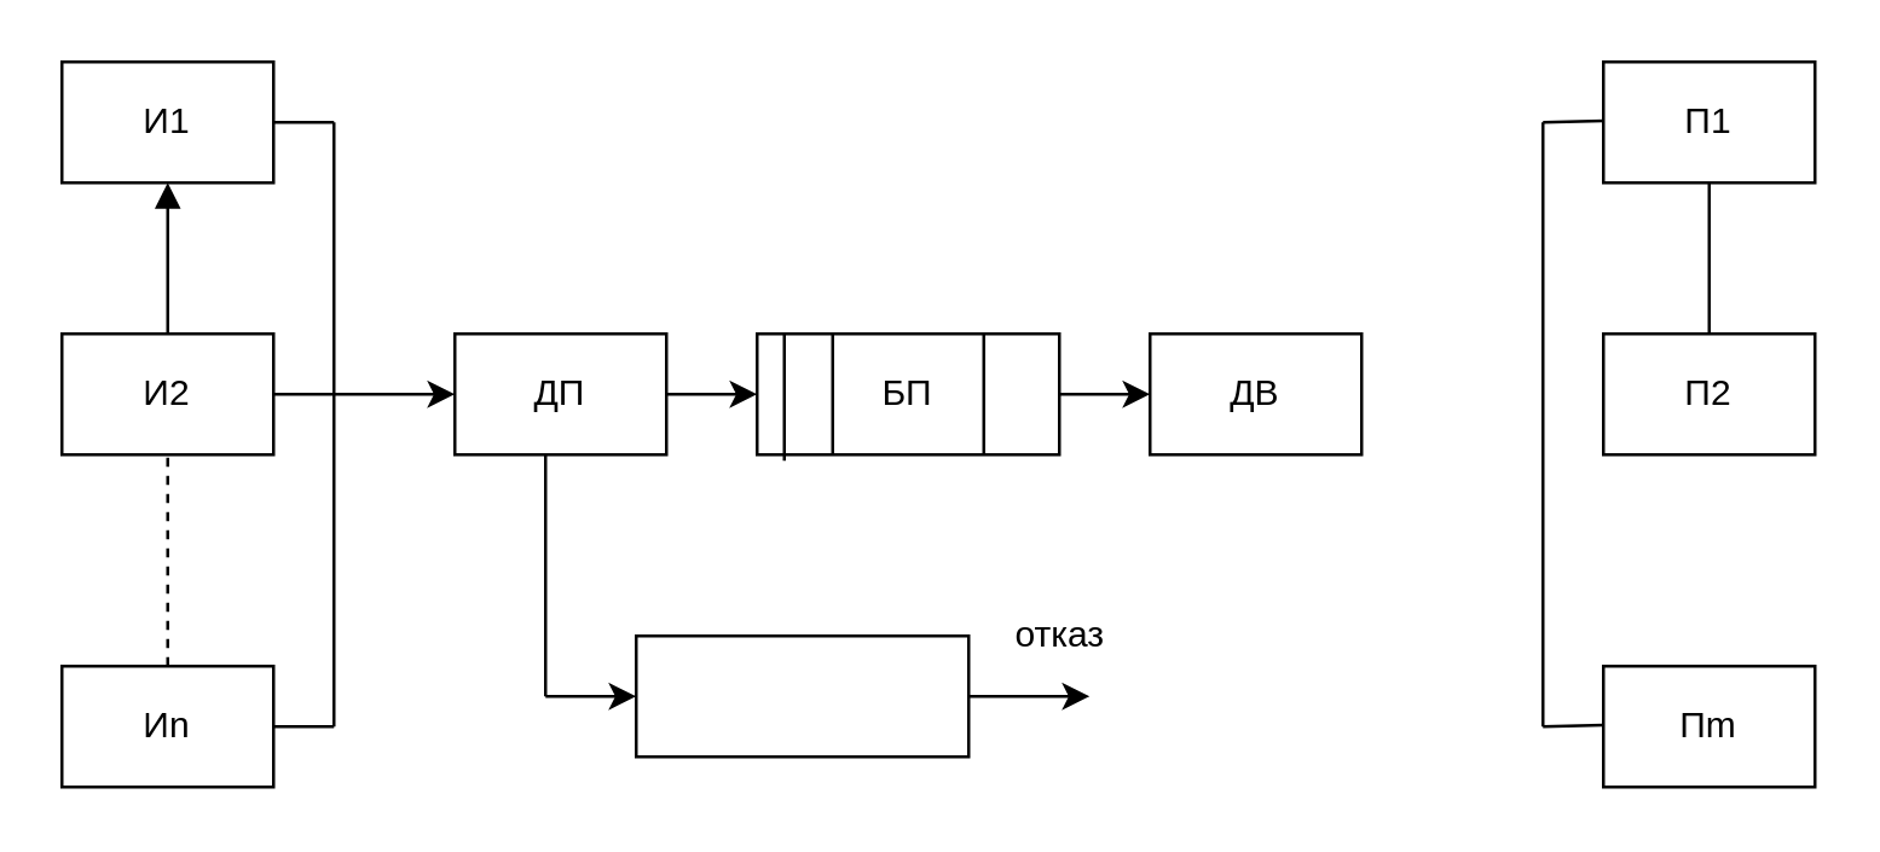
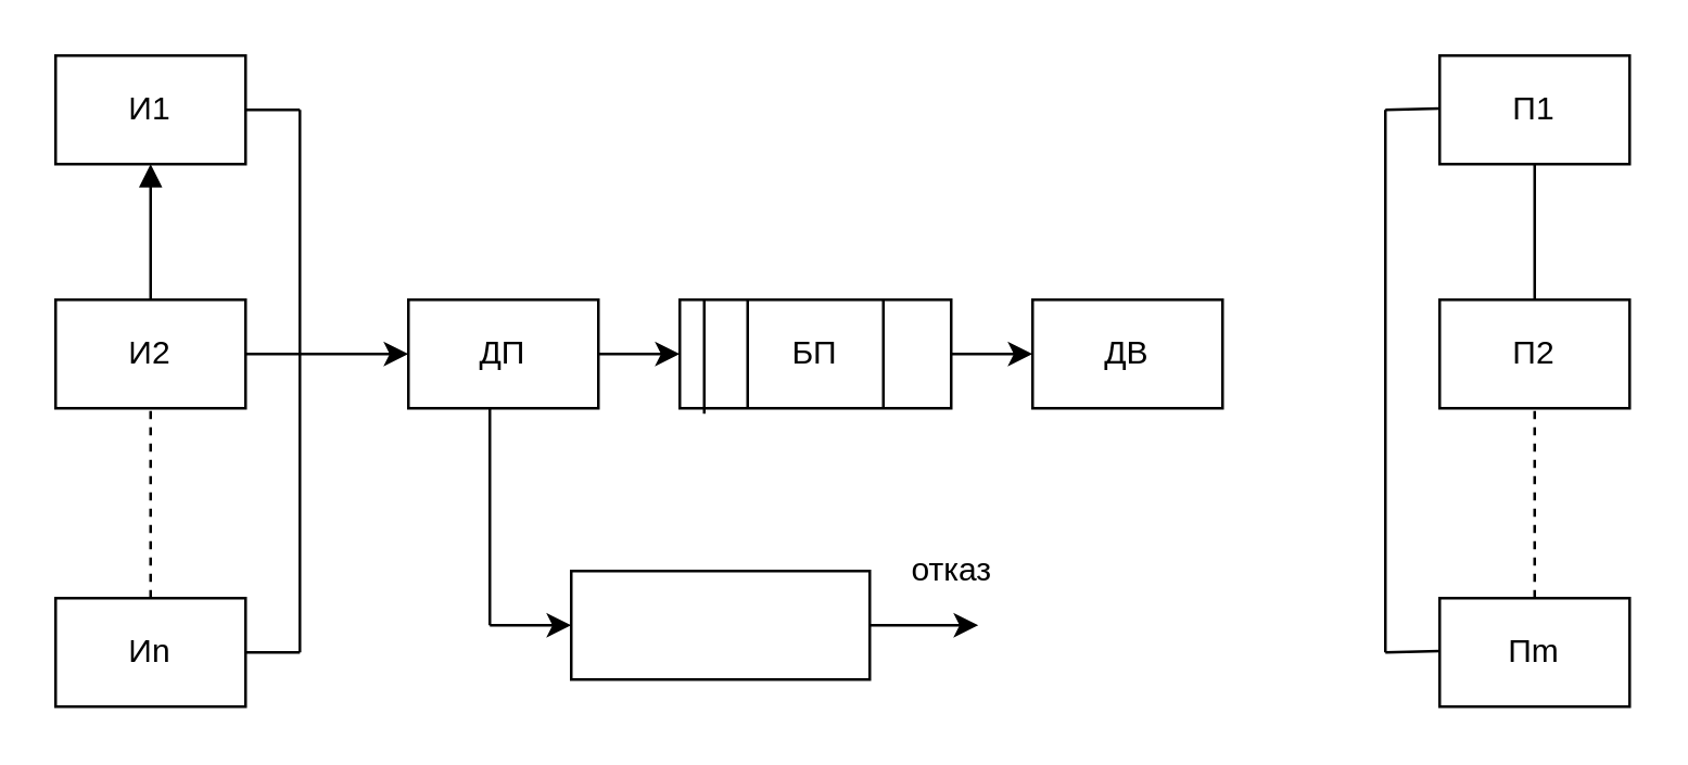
+ <mxCell id="22" value="" style="endArrow=none;dashed=1;html=1;entryX=0.5;entryY=1;entryDx=0;entryDy=0;exitX=0.5;exitY=0;exitDx=0;exitDy=0;" edge="1" parent="1" source="21" target="20"><mxGeometry width="50" height="50" relative="1" as="geometry"><mxPoint x="590" y="250" as="sourcePoint" /><mxPoint x="640" y="200" as="targetPoint" /></mxGeometry></mxCell>
